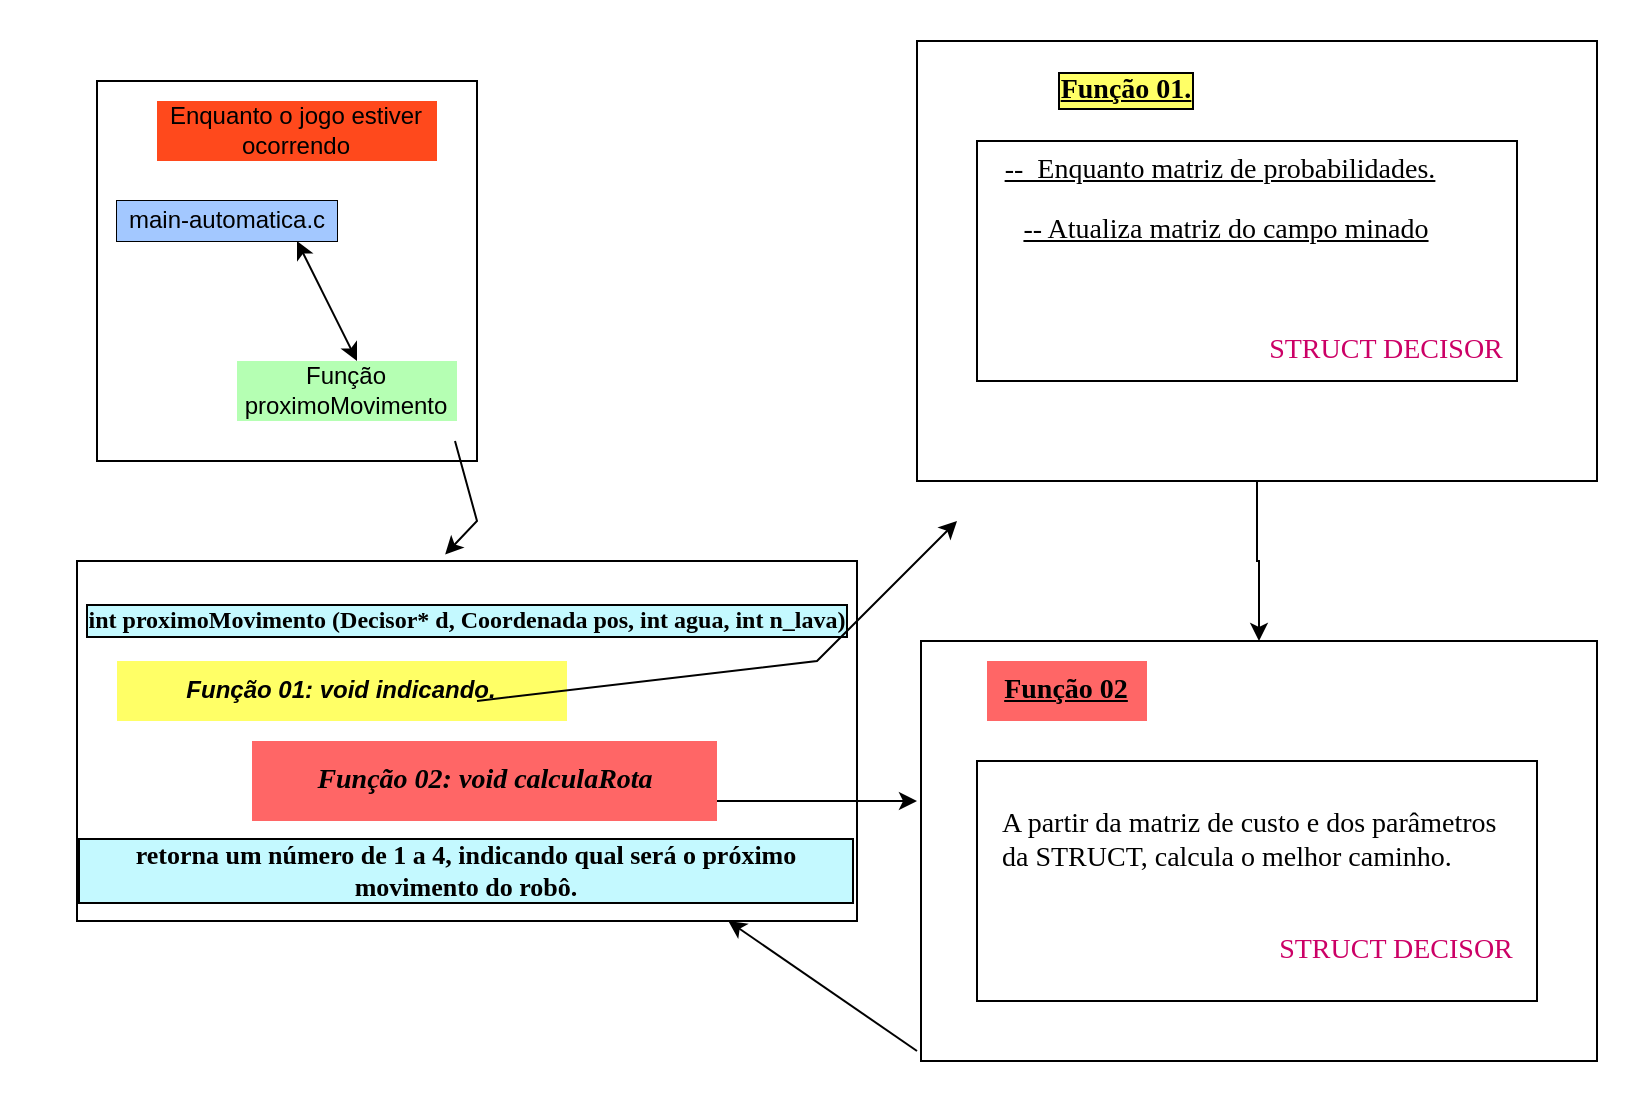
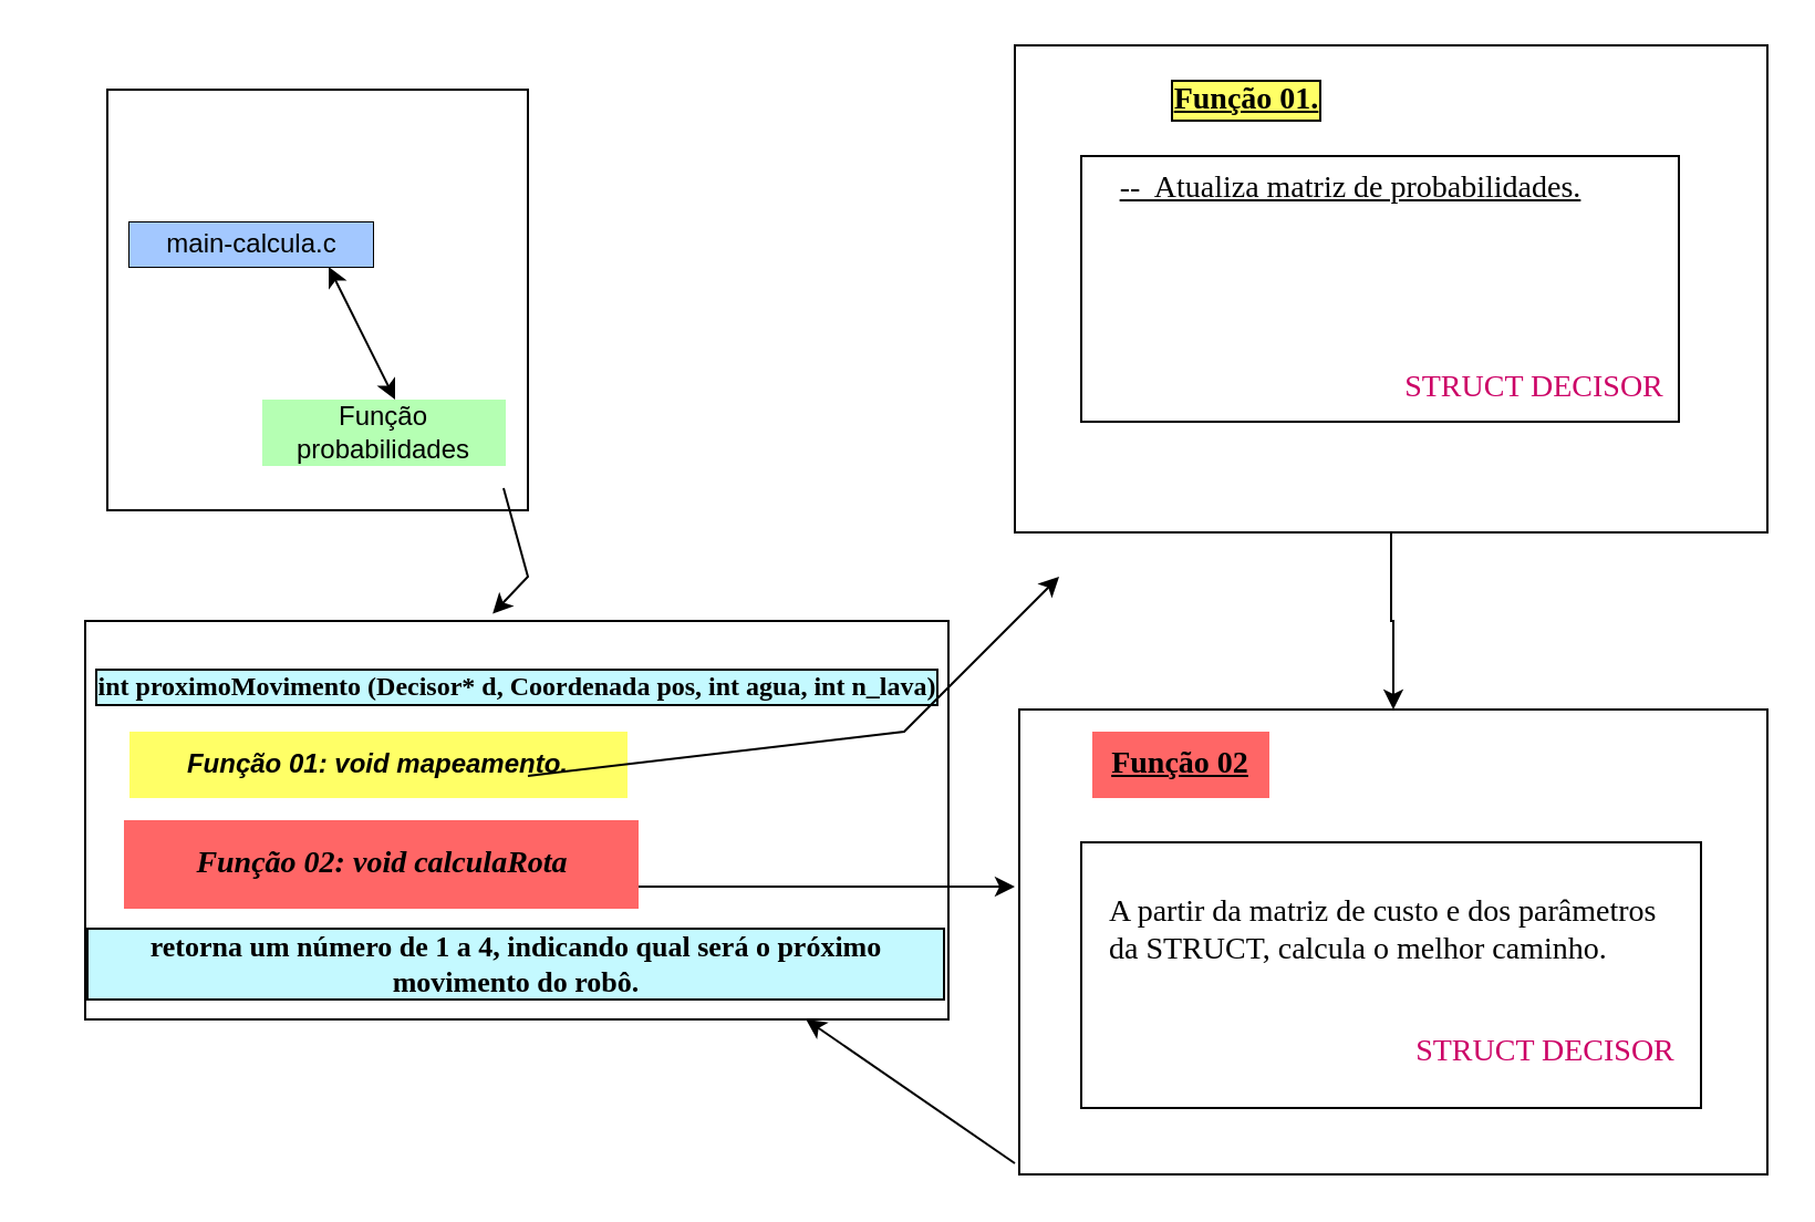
- <mxCell id="3" value="Enquanto o jogo estiver ocorrendo" style="text;html=1;strokeColor=none;fillColor=#FF491C;align=center;verticalAlign=middle;whiteSpace=wrap;rounded=0;" vertex="1" parent="1"><mxGeometry x="78" y="50" width="140" height="30" as="geometry" /></mxCell>
- <mxCell id="19" value="--&amp;nbsp; Enquanto matriz de probabilidades." style="text;html=1;strokeColor=none;fillColor=none;align=center;verticalAlign=middle;whiteSpace=wrap;rounded=0;labelBackgroundColor=none;labelBorderColor=none;fontFamily=Times New Roman;fontSize=14;fontColor=default;fontStyle=4" vertex="1" parent="1"><mxGeometry x="460" y="70" width="300" height="30" as="geometry" /></mxCell>
+ <mxCell id="19" value="--&amp;nbsp; Atualiza matriz de probabilidades." style="text;html=1;strokeColor=none;fillColor=none;align=center;verticalAlign=middle;whiteSpace=wrap;rounded=0;labelBackgroundColor=none;labelBorderColor=none;fontFamily=Times New Roman;fontSize=14;fontColor=default;fontStyle=4" vertex="1" parent="1"><mxGeometry x="460" y="70" width="300" height="30" as="geometry" /></mxCell>
- <mxCell id="5" value="main-automatica.c" style="text;html=1;align=center;verticalAlign=middle;resizable=0;points=[];autosize=1;strokeColor=none;fillColor=#A3C8FF;" vertex="1" parent="1"><mxGeometry x="58" y="100" width="110" height="20" as="geometry" /></mxCell>
+ <mxCell id="5" value="main-calcula.c" style="text;html=1;align=center;verticalAlign=middle;resizable=0;points=[];autosize=1;strokeColor=none;fillColor=#A3C8FF;" vertex="1" parent="1"><mxGeometry x="58" y="100" width="110" height="20" as="geometry" /></mxCell>
- <mxCell id="20" value="-- Atualiza matriz do campo minado" style="text;html=1;strokeColor=none;fillColor=none;align=center;verticalAlign=middle;whiteSpace=wrap;rounded=0;labelBackgroundColor=none;labelBorderColor=none;fontFamily=Times New Roman;fontSize=14;fontColor=default;fontStyle=4" vertex="1" parent="1"><mxGeometry x="498" y="100" width="230" height="30" as="geometry" /></mxCell>
- <mxCell id="6" value="Função proximoMovimento" style="text;html=1;strokeColor=none;fillColor=#B5FFB3;align=center;verticalAlign=middle;whiteSpace=wrap;rounded=0;" vertex="1" parent="1"><mxGeometry x="118" y="180" width="110" height="30" as="geometry" /></mxCell>
+ <mxCell id="6" value="Função probabilidades" style="text;html=1;strokeColor=none;fillColor=#B5FFB3;align=center;verticalAlign=middle;whiteSpace=wrap;rounded=0;" vertex="1" parent="1"><mxGeometry x="118" y="180" width="110" height="30" as="geometry" /></mxCell>
- <mxCell id="11" value="Função 01: void indicando." style="text;html=1;strokeColor=none;fillColor=#FFFF66;align=center;verticalAlign=middle;whiteSpace=wrap;rounded=0;fontStyle=3;fontSize=12;labelBorderColor=none;" vertex="1" parent="1"><mxGeometry x="58" y="330" width="225" height="30" as="geometry" /></mxCell>
+ <mxCell id="11" value="Função 01: void mapeamento." style="text;html=1;strokeColor=none;fillColor=#FFFF66;align=center;verticalAlign=middle;whiteSpace=wrap;rounded=0;fontStyle=3;fontSize=12;labelBorderColor=none;" vertex="1" parent="1"><mxGeometry x="58" y="330" width="225" height="30" as="geometry" /></mxCell>
- <mxCell id="12" value="&lt;i style=&quot;font-size: 14px;&quot;&gt;&lt;font style=&quot;font-size: 14px;&quot;&gt;Função 02: void calculaRota&lt;/font&gt;&lt;/i&gt;" style="text;html=1;strokeColor=none;fillColor=#FF6666;align=center;verticalAlign=middle;rounded=0;fontFamily=Times New Roman;fontSize=14;labelBorderColor=none;labelBackgroundColor=none;fontStyle=1" vertex="1" parent="1"><mxGeometry x="125.5" y="370" width="232.5" height="40" as="geometry" /></mxCell>
+ <mxCell id="12" value="&lt;i style=&quot;font-size: 14px;&quot;&gt;&lt;font style=&quot;font-size: 14px;&quot;&gt;Função 02: void calculaRota&lt;/font&gt;&lt;/i&gt;" style="text;html=1;strokeColor=none;fillColor=#FF6666;align=center;verticalAlign=middle;rounded=0;fontFamily=Times New Roman;fontSize=14;labelBorderColor=none;labelBackgroundColor=none;fontStyle=1" vertex="1" parent="1"><mxGeometry x="55.5" y="370" width="232.5" height="40" as="geometry" /></mxCell>
